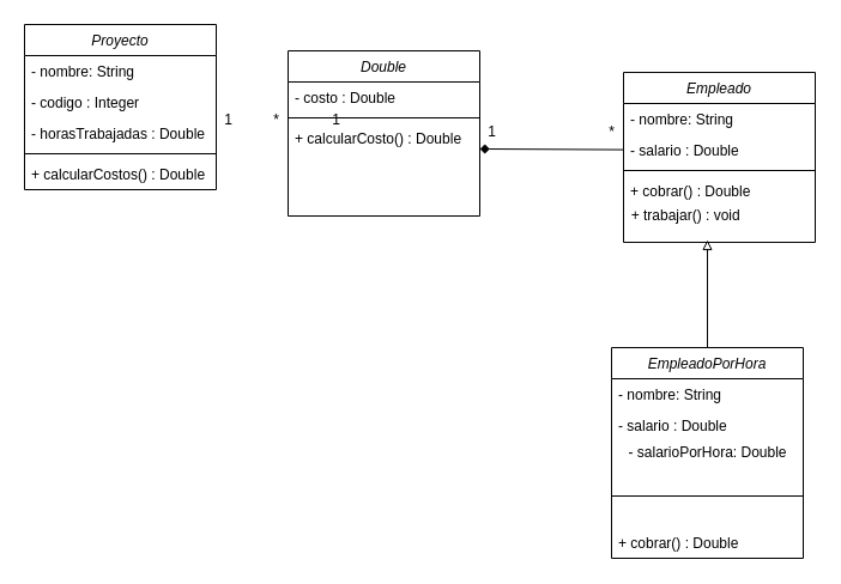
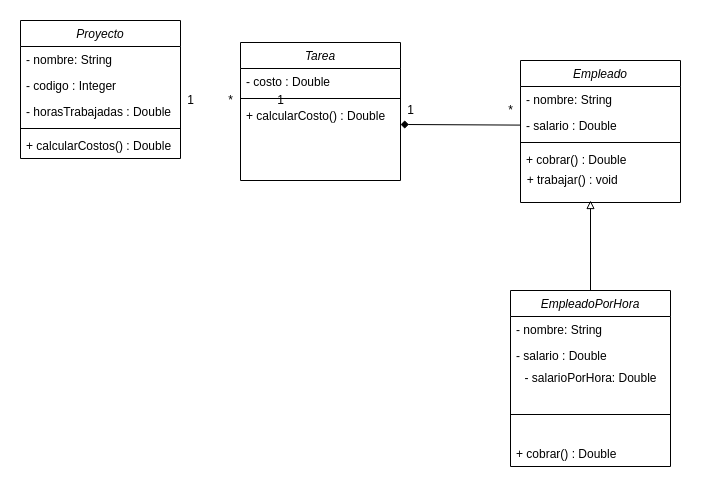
- <mxCell id="21" value="Double" style="swimlane;fontStyle=2;align=center;verticalAlign=top;childLayout=stackLayout;horizontal=1;startSize=26;horizontalStack=0;resizeParent=1;resizeLast=0;collapsible=1;marginBottom=0;rounded=0;shadow=0;strokeWidth=1;" vertex="1" parent="1"><mxGeometry x="240" y="42" width="160" height="138" as="geometry"><mxRectangle x="230" y="140" width="160" height="26" as="alternateBounds" /></mxGeometry></mxCell>
+ <mxCell id="21" value="Tarea" style="swimlane;fontStyle=2;align=center;verticalAlign=top;childLayout=stackLayout;horizontal=1;startSize=26;horizontalStack=0;resizeParent=1;resizeLast=0;collapsible=1;marginBottom=0;rounded=0;shadow=0;strokeWidth=1;" vertex="1" parent="1"><mxGeometry x="240" y="42" width="160" height="138" as="geometry"><mxRectangle x="230" y="140" width="160" height="26" as="alternateBounds" /></mxGeometry></mxCell>
